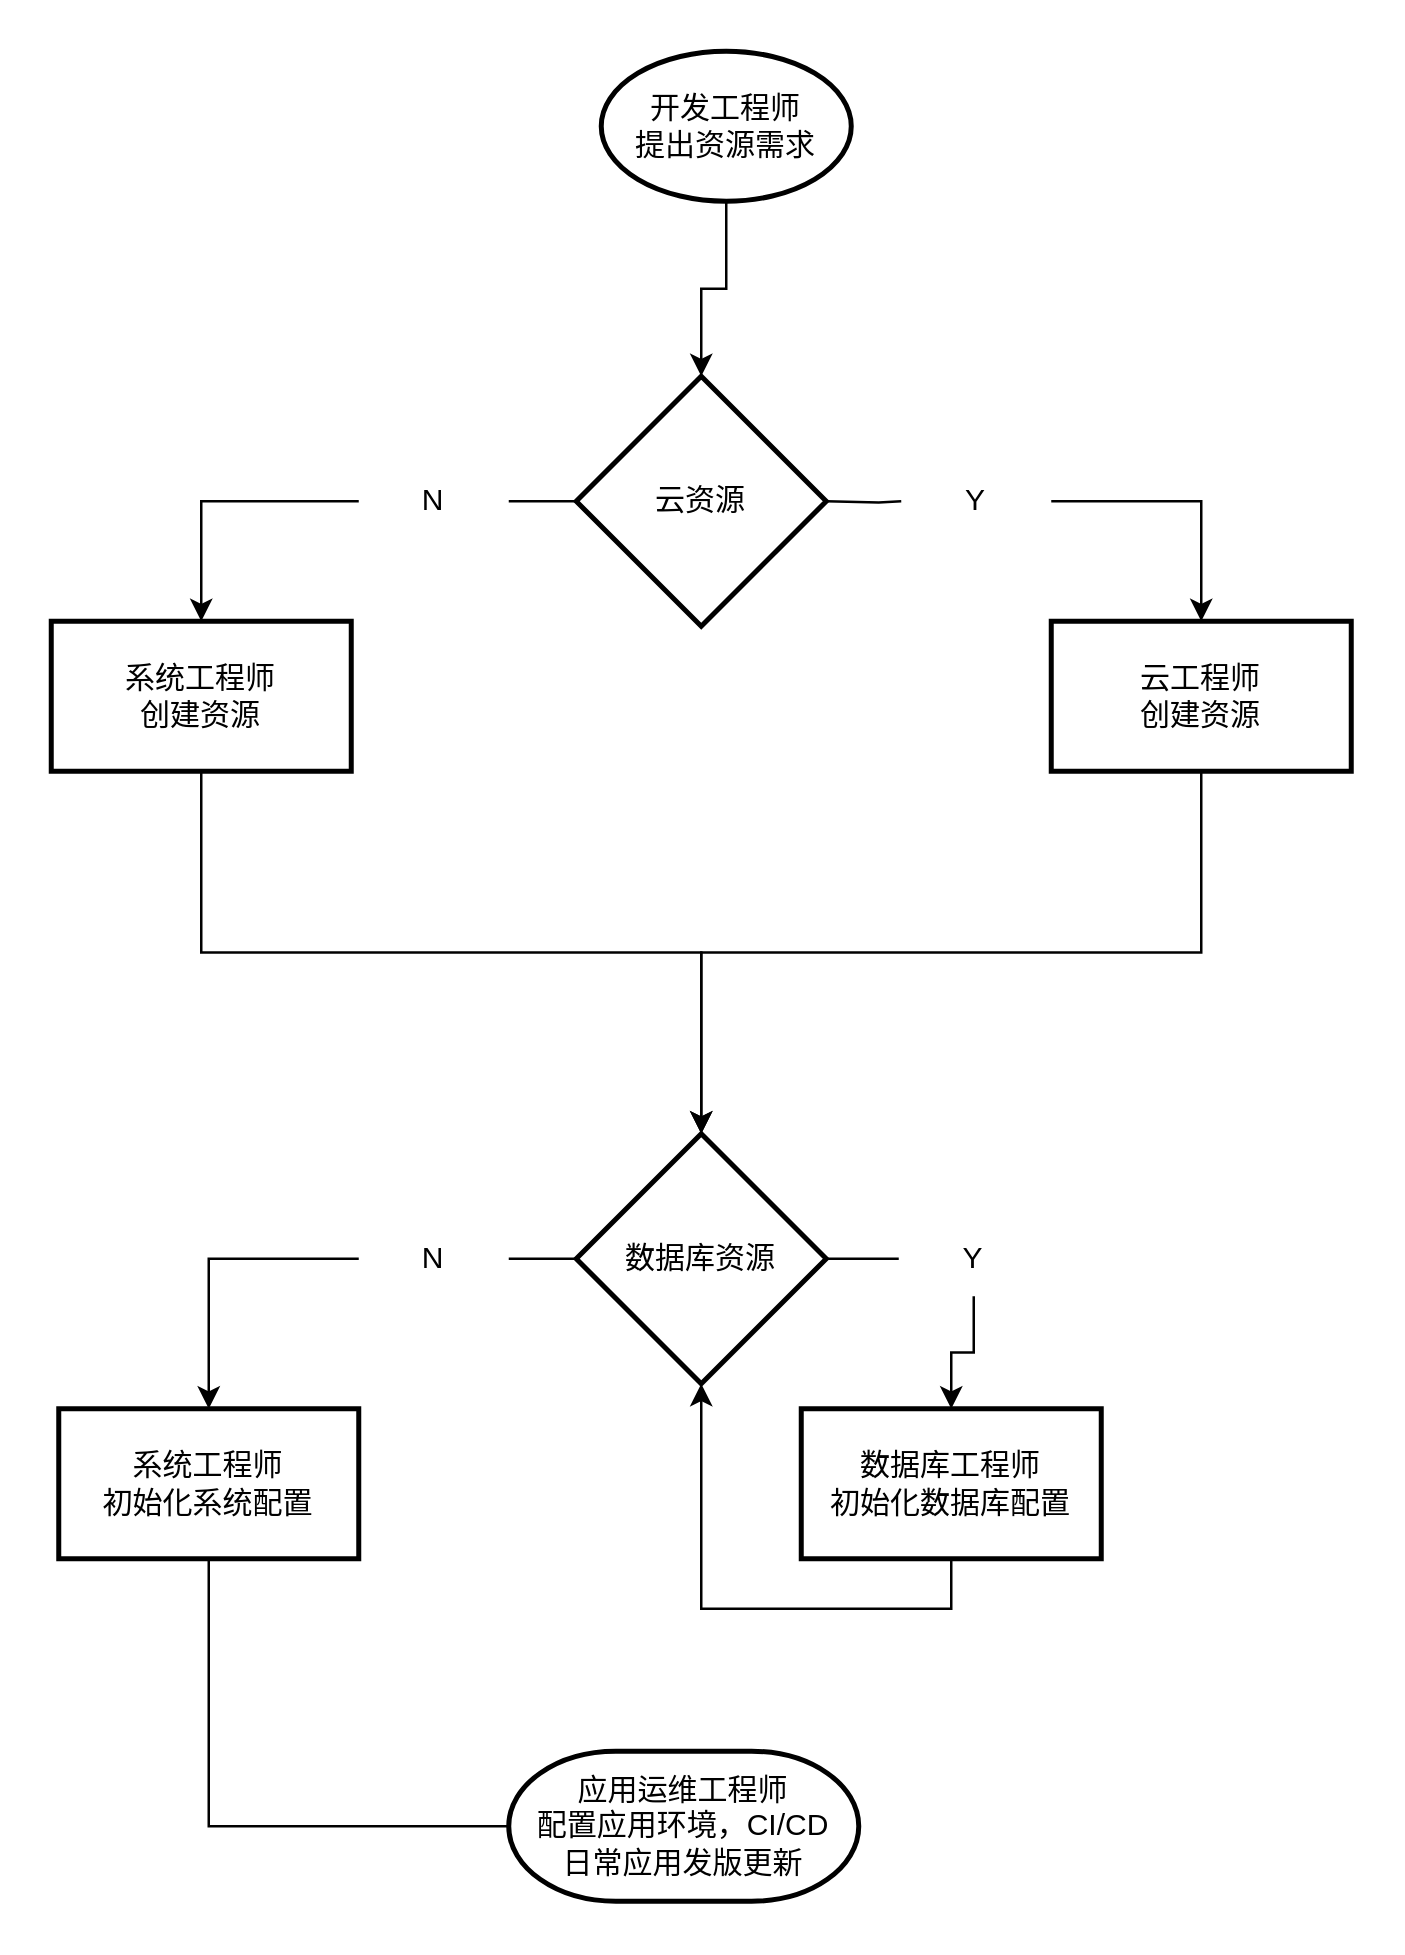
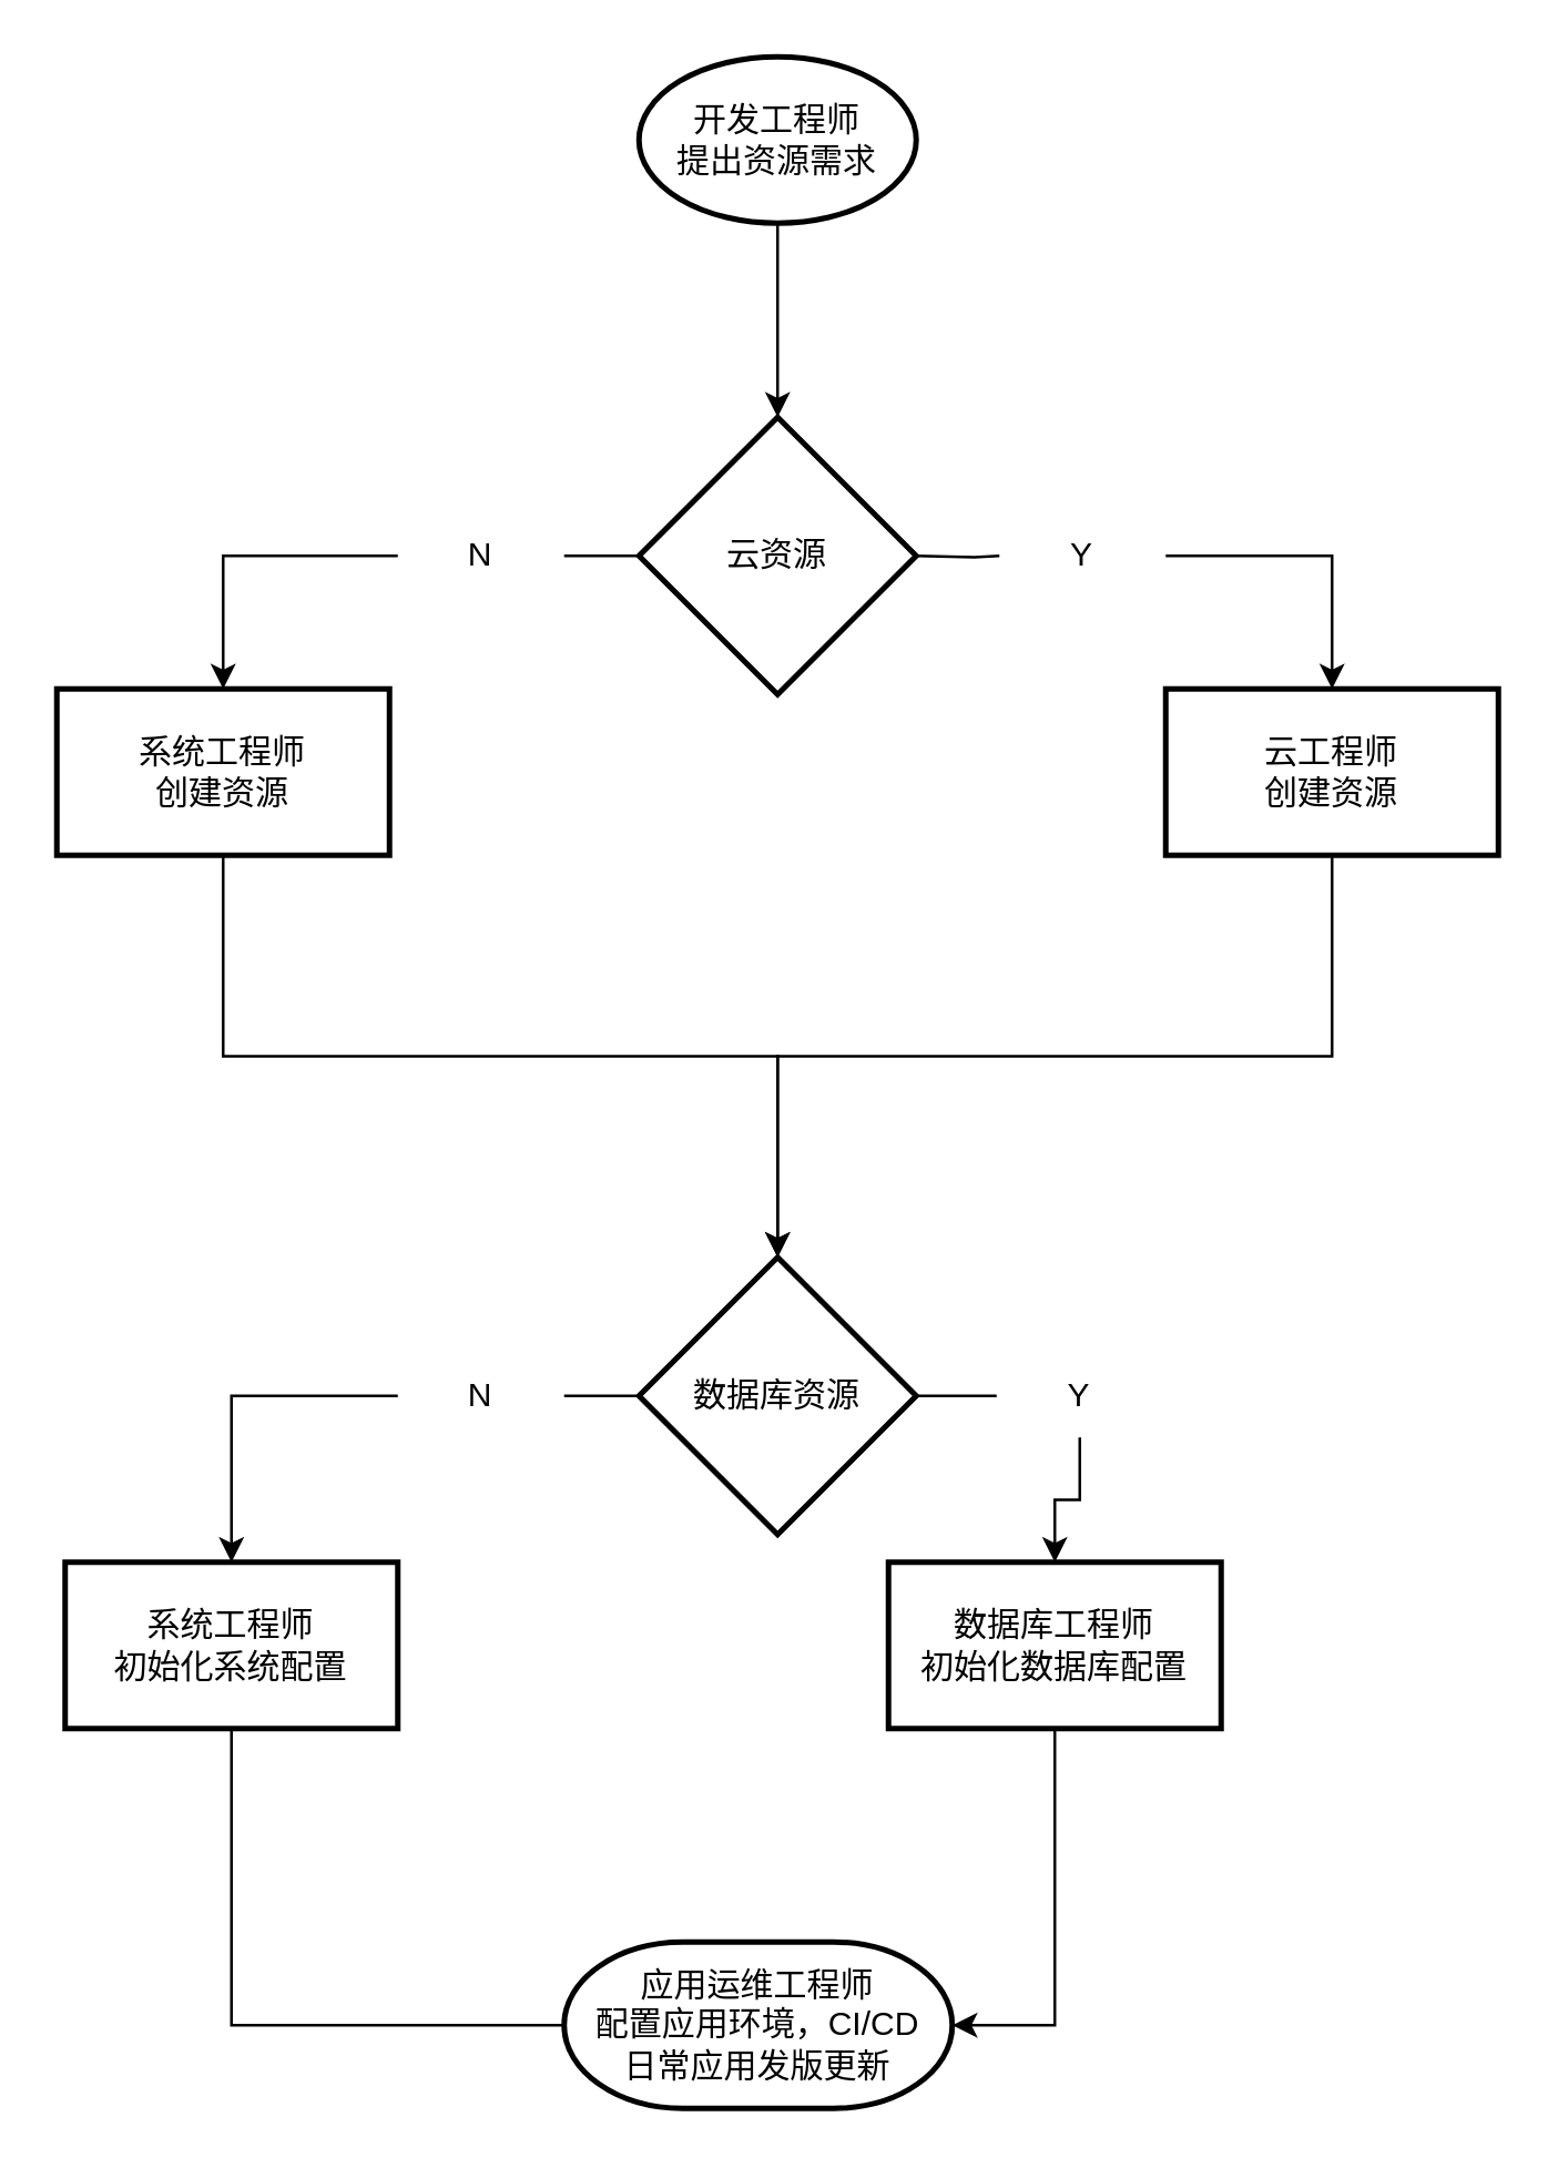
- <mxCell id="3" value="开发工程师&lt;br&gt;提出资源需求" style="strokeWidth=2;html=1;shape=mxgraph.flowchart.start_1;whiteSpace=wrap;" parent="1" vertex="1"><mxGeometry x="240" y="20" width="100" height="60" as="geometry" /></mxCell>
+ <mxCell id="3" value="开发工程师&lt;br&gt;提出资源需求" style="strokeWidth=2;html=1;shape=mxgraph.flowchart.start_1;whiteSpace=wrap;" parent="1" vertex="1"><mxGeometry x="230" y="20" width="100" height="60" as="geometry" /></mxCell>
- <mxCell id="20" style="edgeStyle=orthogonalEdgeStyle;rounded=0;orthogonalLoop=1;jettySize=auto;html=1;exitX=0.5;exitY=1;exitDx=0;exitDy=0;" edge="1" parent="1" source="21" target="19"><mxGeometry relative="1" as="geometry"><mxPoint x="340" y="733" as="targetPoint" /></mxGeometry></mxCell>
+ <mxCell id="20" style="edgeStyle=orthogonalEdgeStyle;rounded=0;orthogonalLoop=1;jettySize=auto;html=1;entryX=1;entryY=0.5;entryDx=0;entryDy=0;exitX=0.5;exitY=1;exitDx=0;exitDy=0;entryPerimeter=0;" edge="1" parent="1" source="21" target="26"><mxGeometry relative="1" as="geometry"><mxPoint x="340" y="733" as="targetPoint" /></mxGeometry></mxCell>
